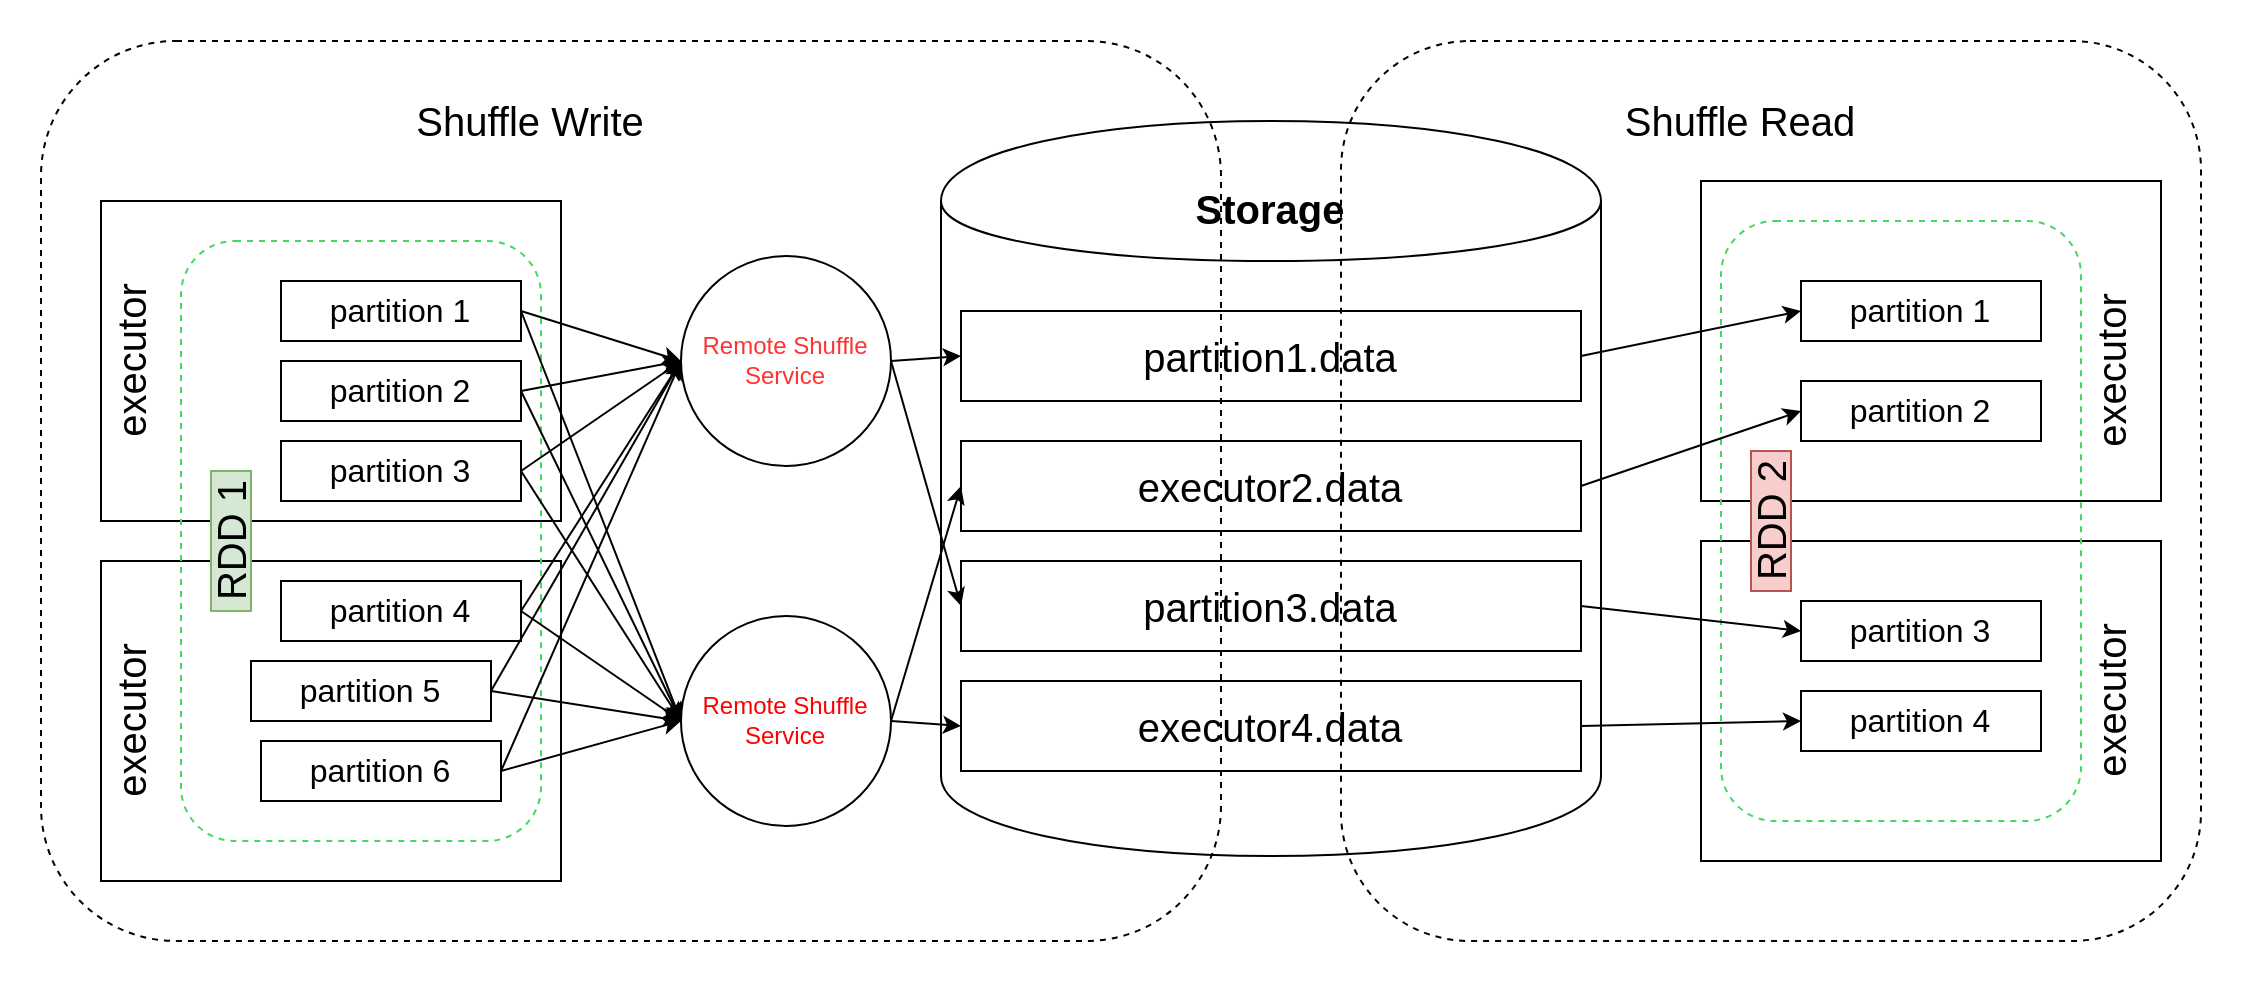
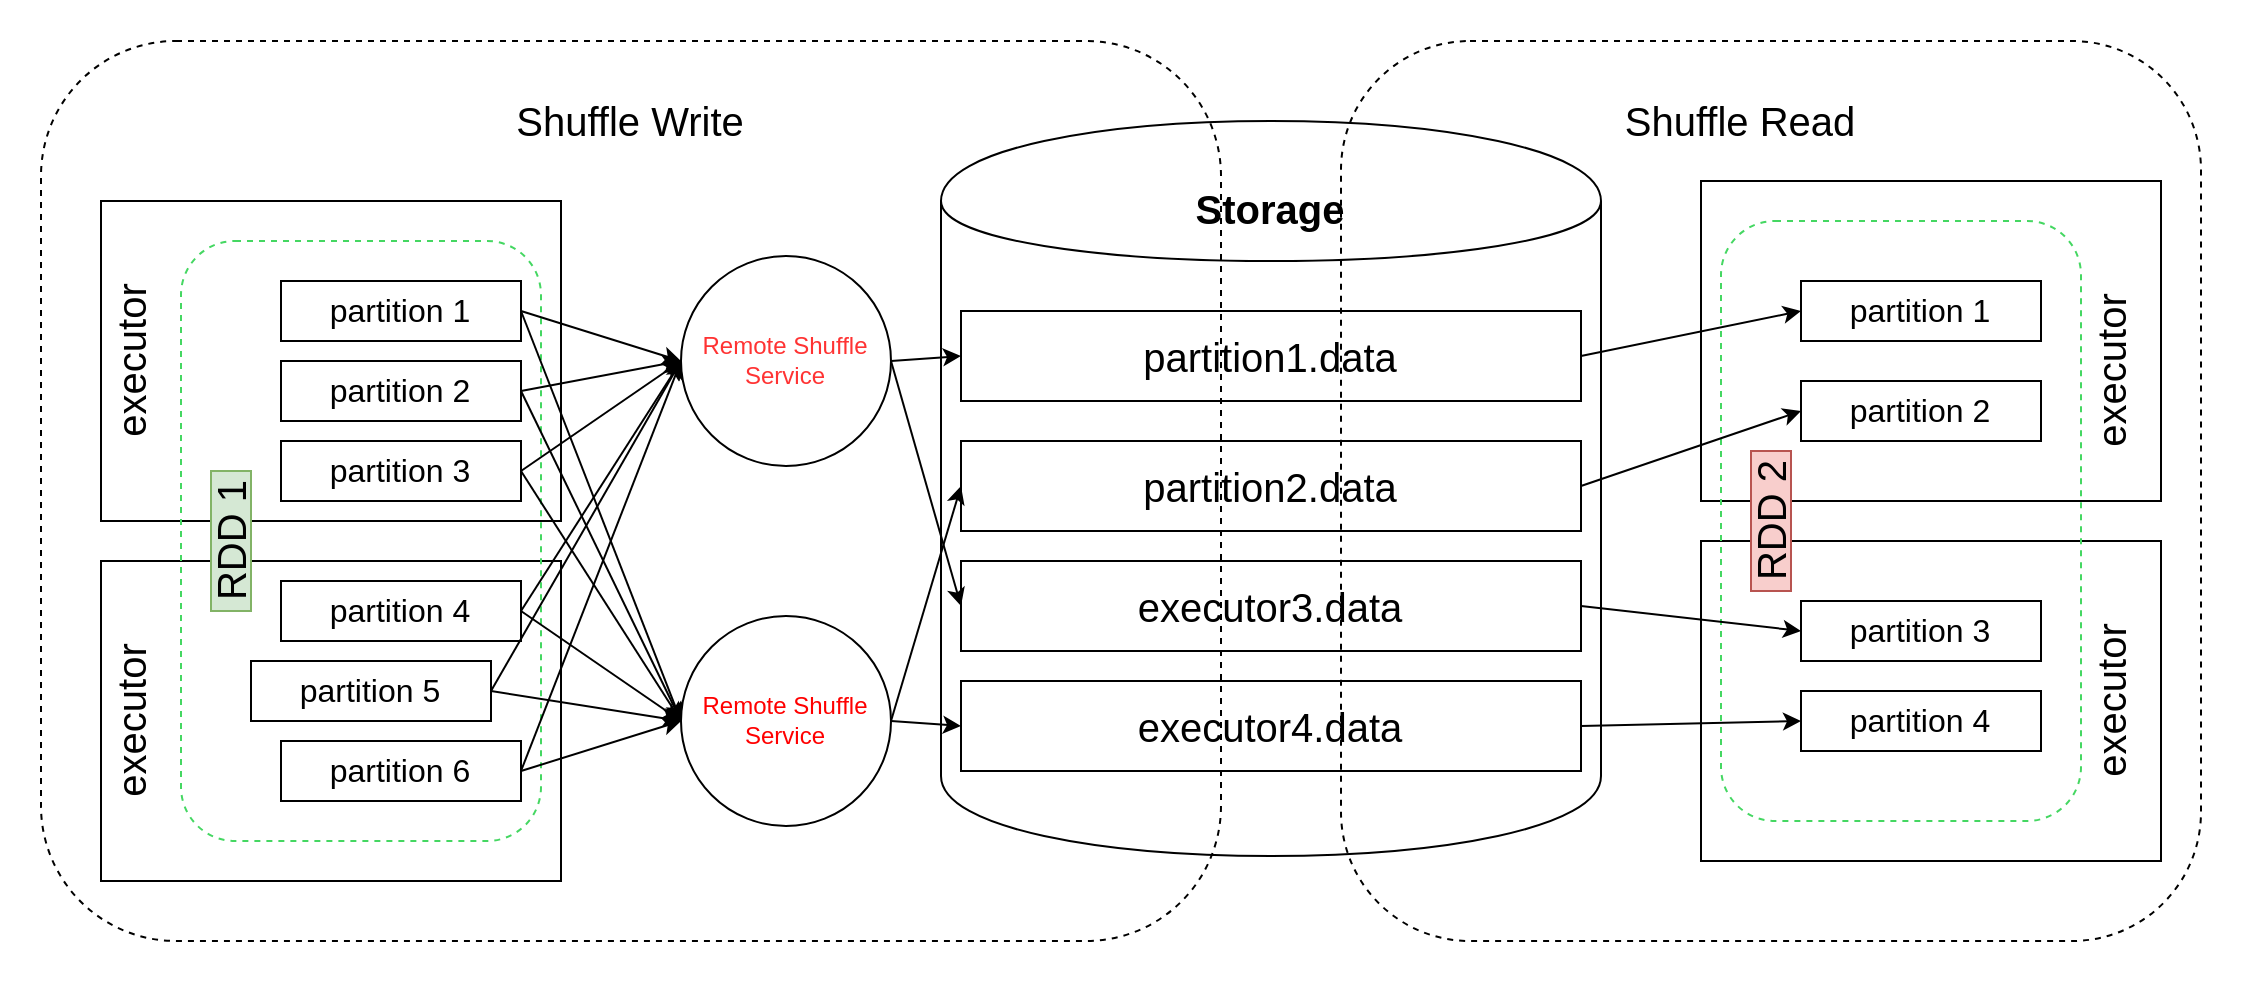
- <mxCell id="3" value="&lt;font style=&quot;font-size: 20px&quot;&gt;Shuffle Write&lt;/font&gt;" style="text;html=1;strokeColor=none;fillColor=none;align=center;verticalAlign=middle;whiteSpace=wrap;rounded=0;dashed=1;" vertex="1" parent="1"><mxGeometry x="180" y="30" width="170" height="60" as="geometry" /></mxCell>
+ <mxCell id="3" value="&lt;font style=&quot;font-size: 20px&quot;&gt;Shuffle Write&lt;/font&gt;" style="text;html=1;strokeColor=none;fillColor=none;align=center;verticalAlign=middle;whiteSpace=wrap;rounded=0;dashed=1;" vertex="1" parent="1"><mxGeometry x="230" y="30" width="170" height="60" as="geometry" /></mxCell>
- <mxCell id="32" value="&lt;font color=&quot;#000000&quot; style=&quot;font-size: 20px&quot;&gt;executor2.data&lt;/font&gt;" style="rounded=0;whiteSpace=wrap;html=1;strokeColor=#000000;fillColor=none;gradientColor=none;fontColor=#45D762;" vertex="1" parent="1"><mxGeometry x="480" y="220" width="310" height="45" as="geometry" /></mxCell>
+ <mxCell id="32" value="&lt;font color=&quot;#000000&quot; style=&quot;font-size: 20px&quot;&gt;partition2.data&lt;/font&gt;" style="rounded=0;whiteSpace=wrap;html=1;strokeColor=#000000;fillColor=none;gradientColor=none;fontColor=#45D762;" vertex="1" parent="1"><mxGeometry x="480" y="220" width="310" height="45" as="geometry" /></mxCell>
- <mxCell id="33" value="&lt;font color=&quot;#000000&quot; style=&quot;font-size: 20px&quot;&gt;partition3.data&lt;/font&gt;" style="rounded=0;whiteSpace=wrap;html=1;strokeColor=#000000;fillColor=none;gradientColor=none;fontColor=#45D762;" vertex="1" parent="1"><mxGeometry x="480" y="280" width="310" height="45" as="geometry" /></mxCell>
+ <mxCell id="33" value="&lt;font color=&quot;#000000&quot; style=&quot;font-size: 20px&quot;&gt;executor3.data&lt;/font&gt;" style="rounded=0;whiteSpace=wrap;html=1;strokeColor=#000000;fillColor=none;gradientColor=none;fontColor=#45D762;" vertex="1" parent="1"><mxGeometry x="480" y="280" width="310" height="45" as="geometry" /></mxCell>
- <mxCell id="14" value="&lt;font style=&quot;font-size: 16px&quot;&gt;partition 6&lt;/font&gt;" style="rounded=0;whiteSpace=wrap;html=1;fillColor=#ffffff;gradientColor=none;" vertex="1" parent="1"><mxGeometry x="130" y="370" width="120" height="30" as="geometry" /></mxCell>
+ <mxCell id="14" value="&lt;font style=&quot;font-size: 16px&quot;&gt;partition 6&lt;/font&gt;" style="rounded=0;whiteSpace=wrap;html=1;fillColor=#ffffff;gradientColor=none;" vertex="1" parent="1"><mxGeometry x="140" y="370" width="120" height="30" as="geometry" /></mxCell>
